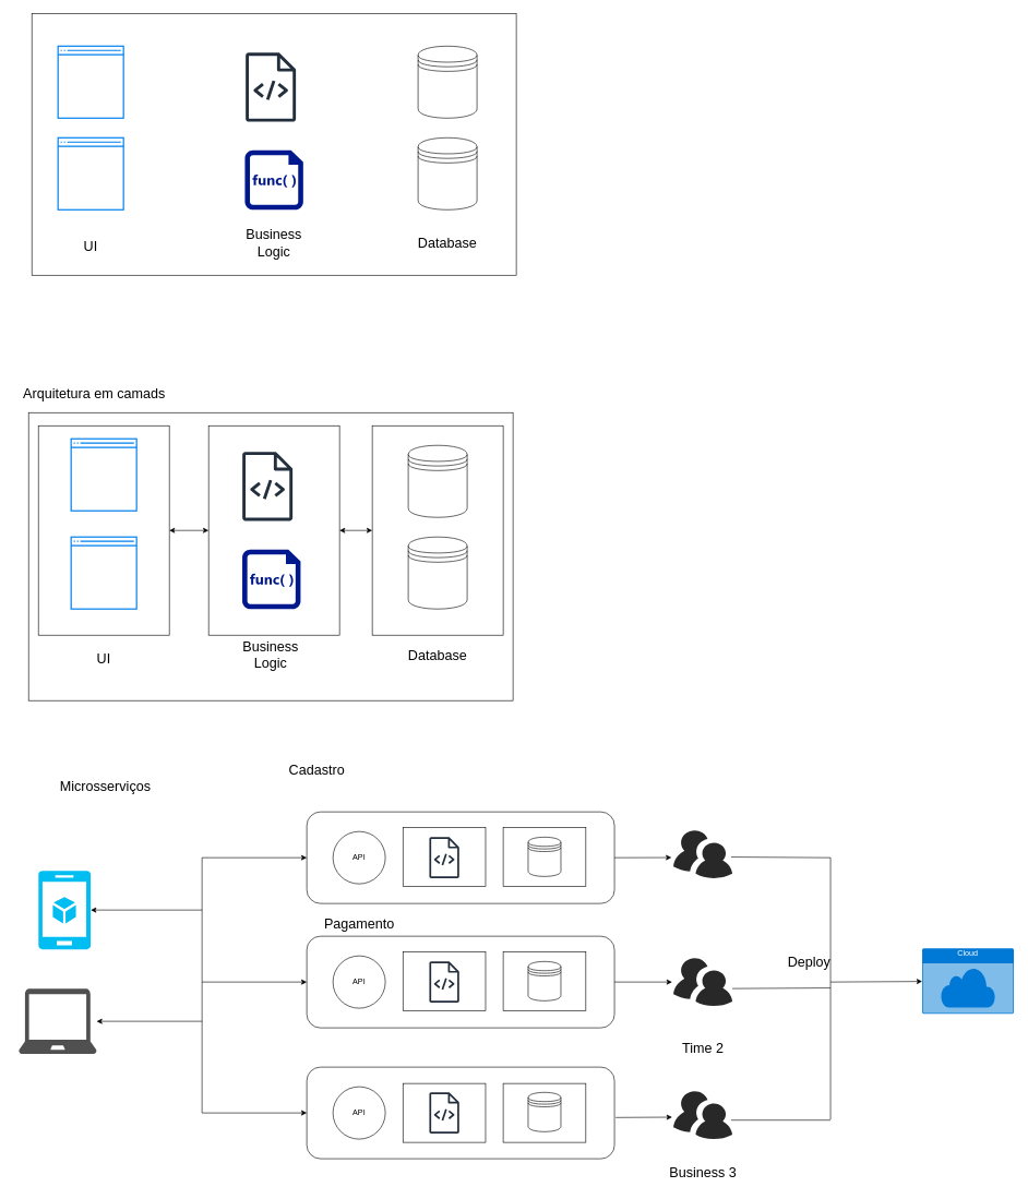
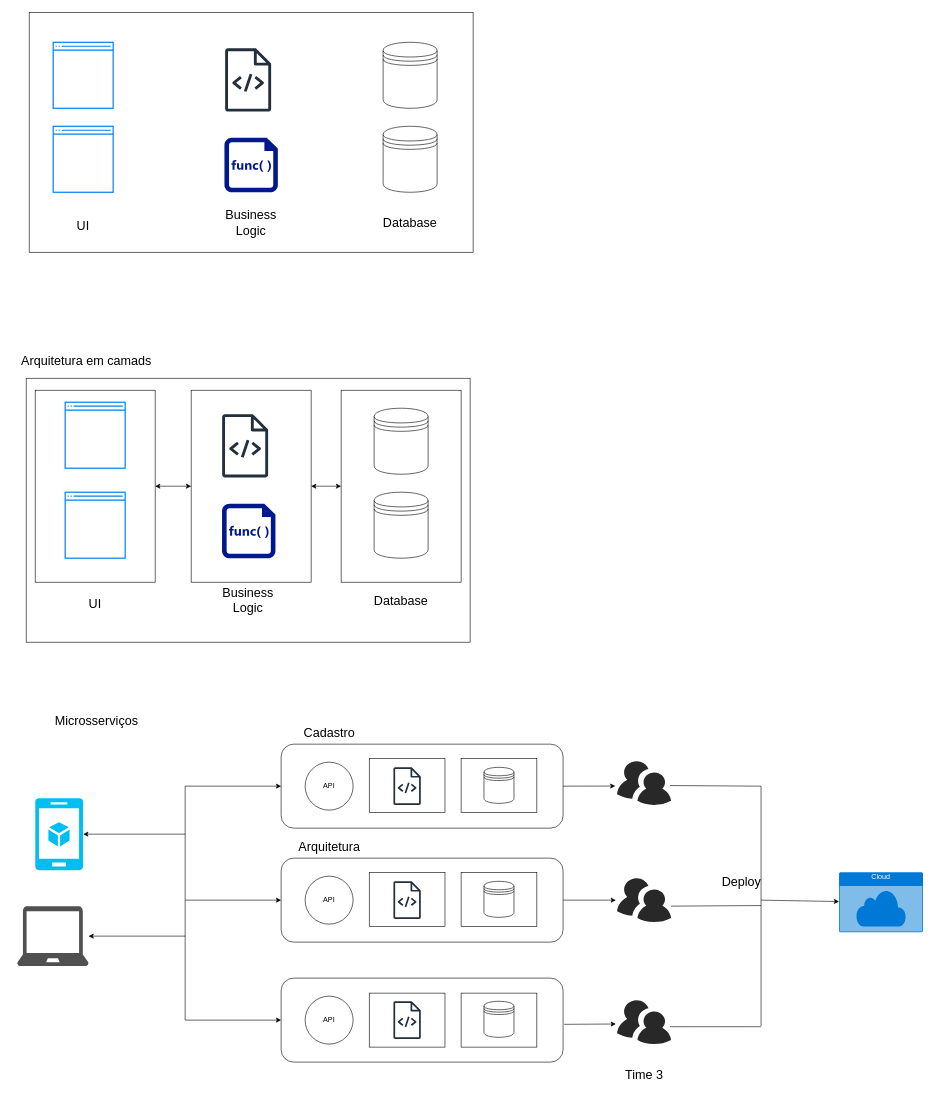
- <mxCell id="71" value="&lt;font style=&quot;font-size: 21px;&quot;&gt;Cadastro&lt;/font&gt;" style="text;html=1;align=center;verticalAlign=middle;whiteSpace=wrap;rounded=0;" vertex="1" parent="1"><mxGeometry x="414.56" y="1155" width="136.88" height="40" as="geometry" /></mxCell>
+ <mxCell id="71" value="&lt;font style=&quot;font-size: 21px;&quot;&gt;Cadastro&lt;/font&gt;" style="text;html=1;align=center;verticalAlign=middle;whiteSpace=wrap;rounded=0;" vertex="1" parent="1"><mxGeometry x="479.56" y="1200" width="136.88" height="40" as="geometry" /></mxCell>
- <mxCell id="70" value="&lt;font style=&quot;font-size: 21px;&quot;&gt;Pagamento&lt;/font&gt;" style="text;html=1;align=center;verticalAlign=middle;whiteSpace=wrap;rounded=0;" vertex="1" parent="1"><mxGeometry x="470.5" y="1390" width="155" height="40" as="geometry" /></mxCell>
+ <mxCell id="70" value="&lt;font style=&quot;font-size: 21px;&quot;&gt;Arquitetura&lt;/font&gt;" style="text;html=1;align=center;verticalAlign=middle;whiteSpace=wrap;rounded=0;" vertex="1" parent="1"><mxGeometry x="470.5" y="1390" width="155" height="40" as="geometry" /></mxCell>
- <mxCell id="60" value="Cloud" style="html=1;whiteSpace=wrap;strokeColor=none;fillColor=#0079D6;labelPosition=center;verticalLabelPosition=middle;verticalAlign=top;align=center;fontSize=12;outlineConnect=0;spacingTop=-6;fontColor=#FFFFFF;sketch=0;shape=mxgraph.sitemap.cloud;" vertex="1" parent="1"><mxGeometry x="1408" y="1448.66" width="140" height="100" as="geometry" /></mxCell>
+ <mxCell id="60" value="Cloud" style="html=1;whiteSpace=wrap;strokeColor=none;fillColor=#0079D6;labelPosition=center;verticalLabelPosition=middle;verticalAlign=top;align=center;fontSize=12;outlineConnect=0;spacingTop=-6;fontColor=#FFFFFF;sketch=0;shape=mxgraph.sitemap.cloud;" vertex="1" parent="1"><mxGeometry x="1398" y="1453.66" width="140" height="100" as="geometry" /></mxCell>
- <mxCell id="58" value="&lt;font style=&quot;font-size: 21px;&quot;&gt;Time 2&lt;/font&gt;" style="text;html=1;align=center;verticalAlign=middle;whiteSpace=wrap;rounded=0;" vertex="1" parent="1"><mxGeometry x="995.5" y="1580" width="155" height="40" as="geometry" /></mxCell>
- <mxCell id="59" value="&lt;font style=&quot;font-size: 21px;&quot;&gt;Business 3&lt;/font&gt;" style="text;html=1;align=center;verticalAlign=middle;whiteSpace=wrap;rounded=0;" vertex="1" parent="1"><mxGeometry x="995.5" y="1770" width="155" height="40" as="geometry" /></mxCell>
+ <mxCell id="59" value="&lt;font style=&quot;font-size: 21px;&quot;&gt;Time 3&lt;/font&gt;" style="text;html=1;align=center;verticalAlign=middle;whiteSpace=wrap;rounded=0;" vertex="1" parent="1"><mxGeometry x="995.5" y="1770" width="155" height="40" as="geometry" /></mxCell>
